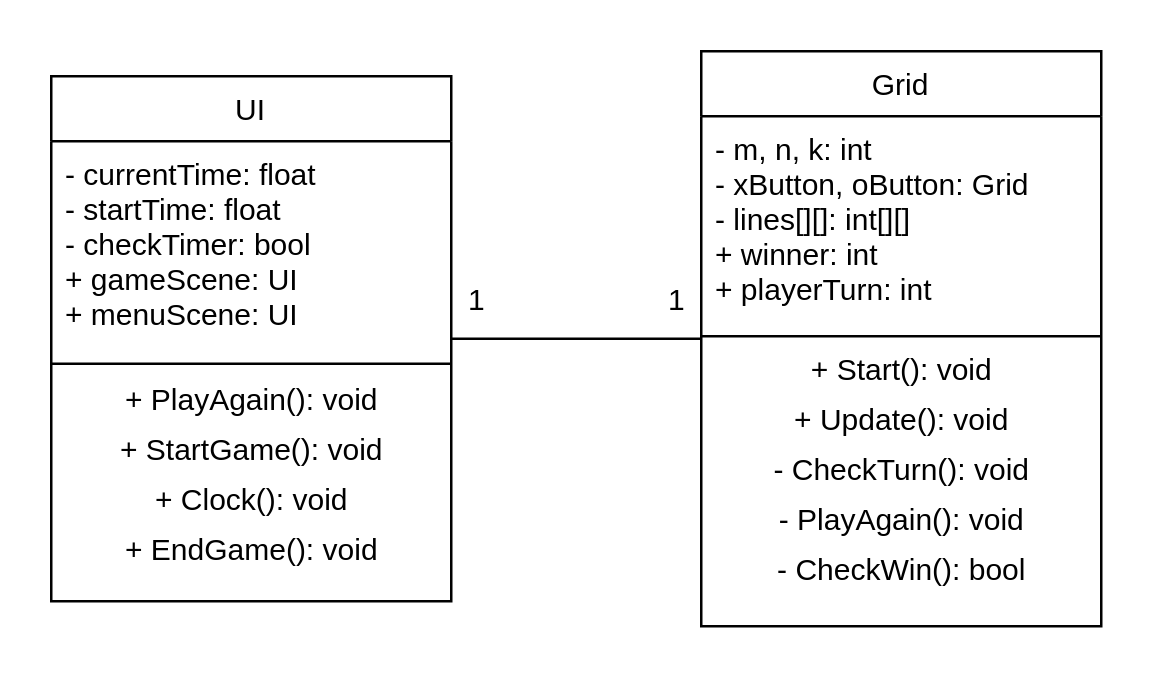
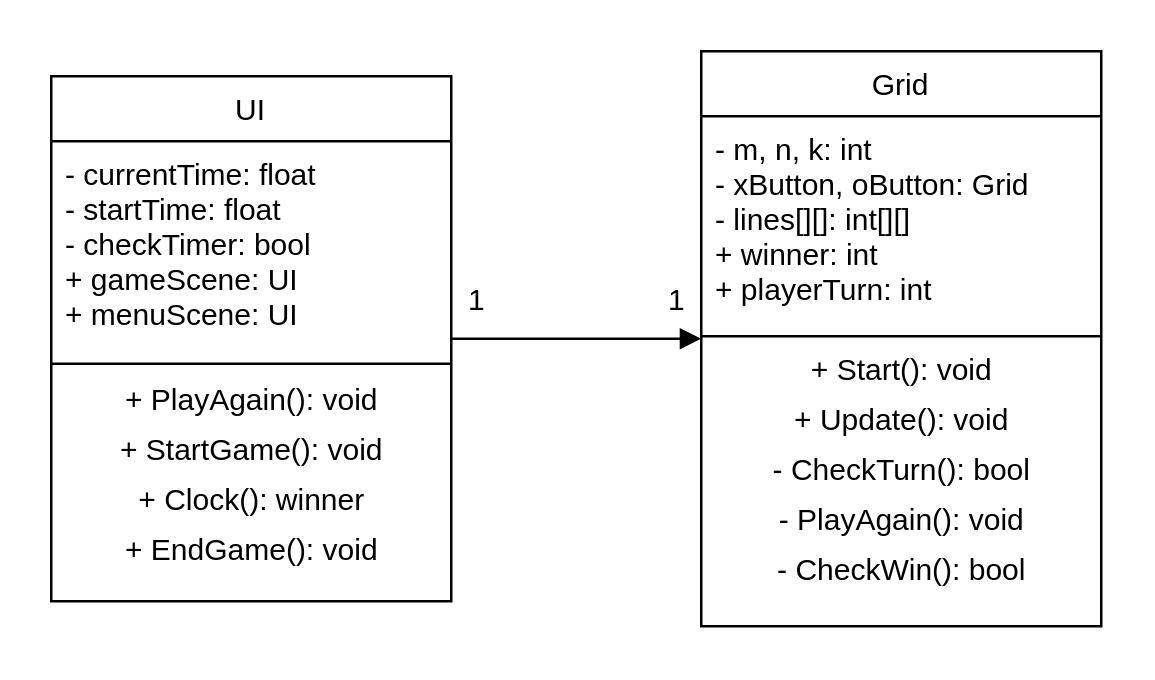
- <mxCell id="17" value="" style="endArrow=none;html=1;entryX=0;entryY=0.5;entryDx=0;entryDy=0;exitX=1;exitY=0.5;exitDx=0;exitDy=0;" parent="1" source="2" target="9" edge="1"><mxGeometry width="50" height="50" relative="1" as="geometry"><mxPoint x="240" y="273" as="sourcePoint" /><mxPoint x="290" y="223" as="targetPoint" /></mxGeometry></mxCell>
+ <mxCell id="17" value="" style="endArrow=block;html=1;entryX=0;entryY=0.5;entryDx=0;entryDy=0;exitX=1;exitY=0.5;exitDx=0;exitDy=0;" parent="1" source="2" target="9" edge="1"><mxGeometry width="50" height="50" relative="1" as="geometry"><mxPoint x="240" y="273" as="sourcePoint" /><mxPoint x="290" y="223" as="targetPoint" /></mxGeometry></mxCell>
- <mxCell id="14" value="- CheckTurn(): void" style="text;html=1;align=center;verticalAlign=middle;resizable=0;points=[];autosize=1;" parent="9" vertex="1"><mxGeometry y="158" width="160" height="20" as="geometry" /></mxCell>
+ <mxCell id="14" value="- CheckTurn(): bool" style="text;html=1;align=center;verticalAlign=middle;resizable=0;points=[];autosize=1;" parent="9" vertex="1"><mxGeometry y="158" width="160" height="20" as="geometry" /></mxCell>
- <mxCell id="7" value="+ Clock(): void" style="text;html=1;align=center;verticalAlign=middle;resizable=0;points=[];autosize=1;" parent="2" vertex="1"><mxGeometry y="160" width="160" height="20" as="geometry" /></mxCell>
+ <mxCell id="7" value="+ Clock(): winner" style="text;html=1;align=center;verticalAlign=middle;resizable=0;points=[];autosize=1;" parent="2" vertex="1"><mxGeometry y="160" width="160" height="20" as="geometry" /></mxCell>
